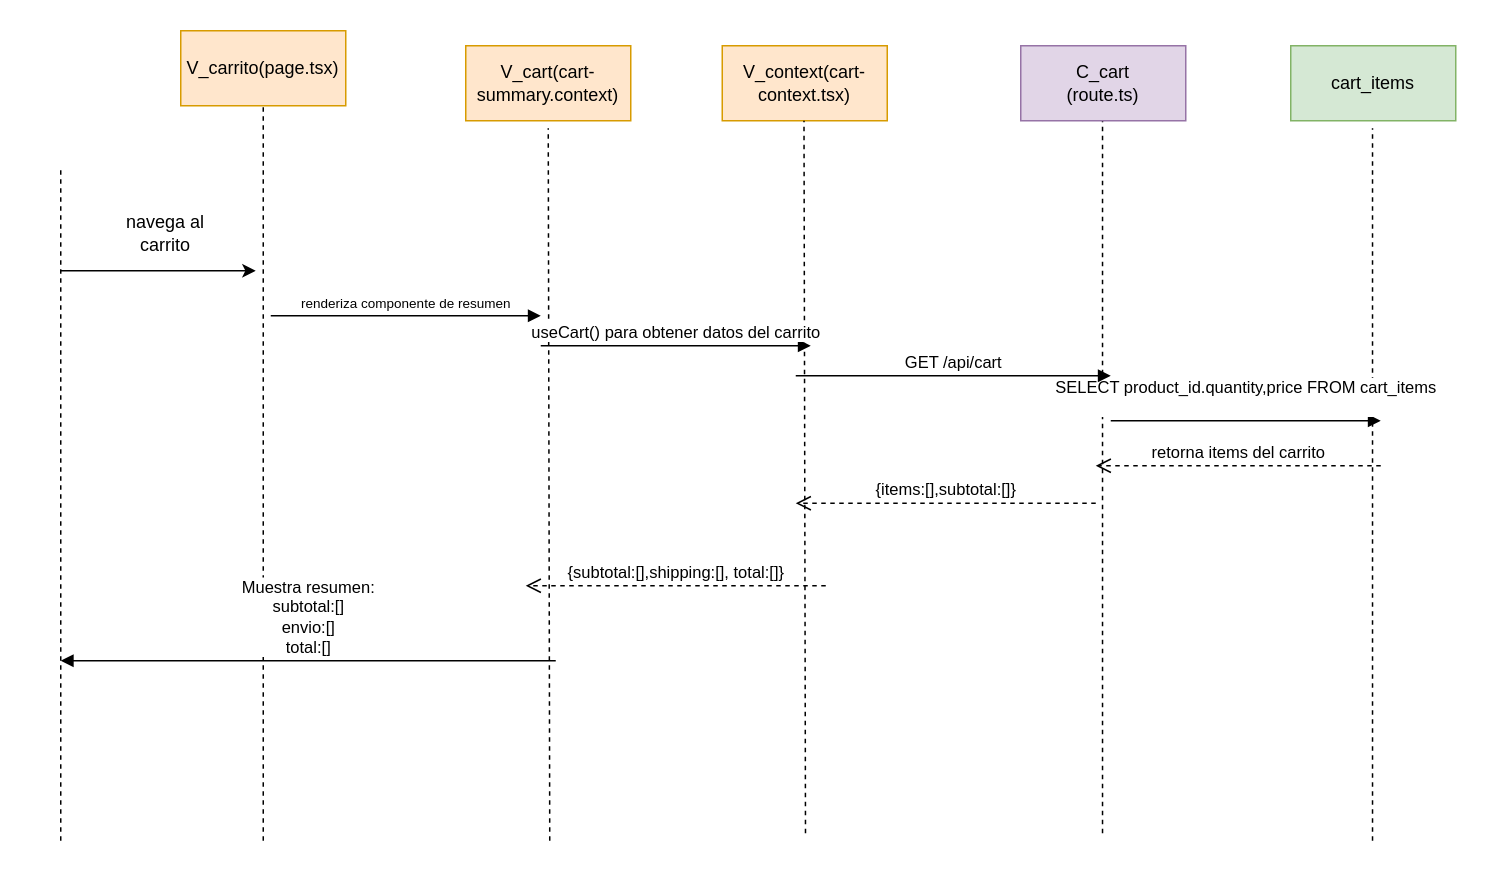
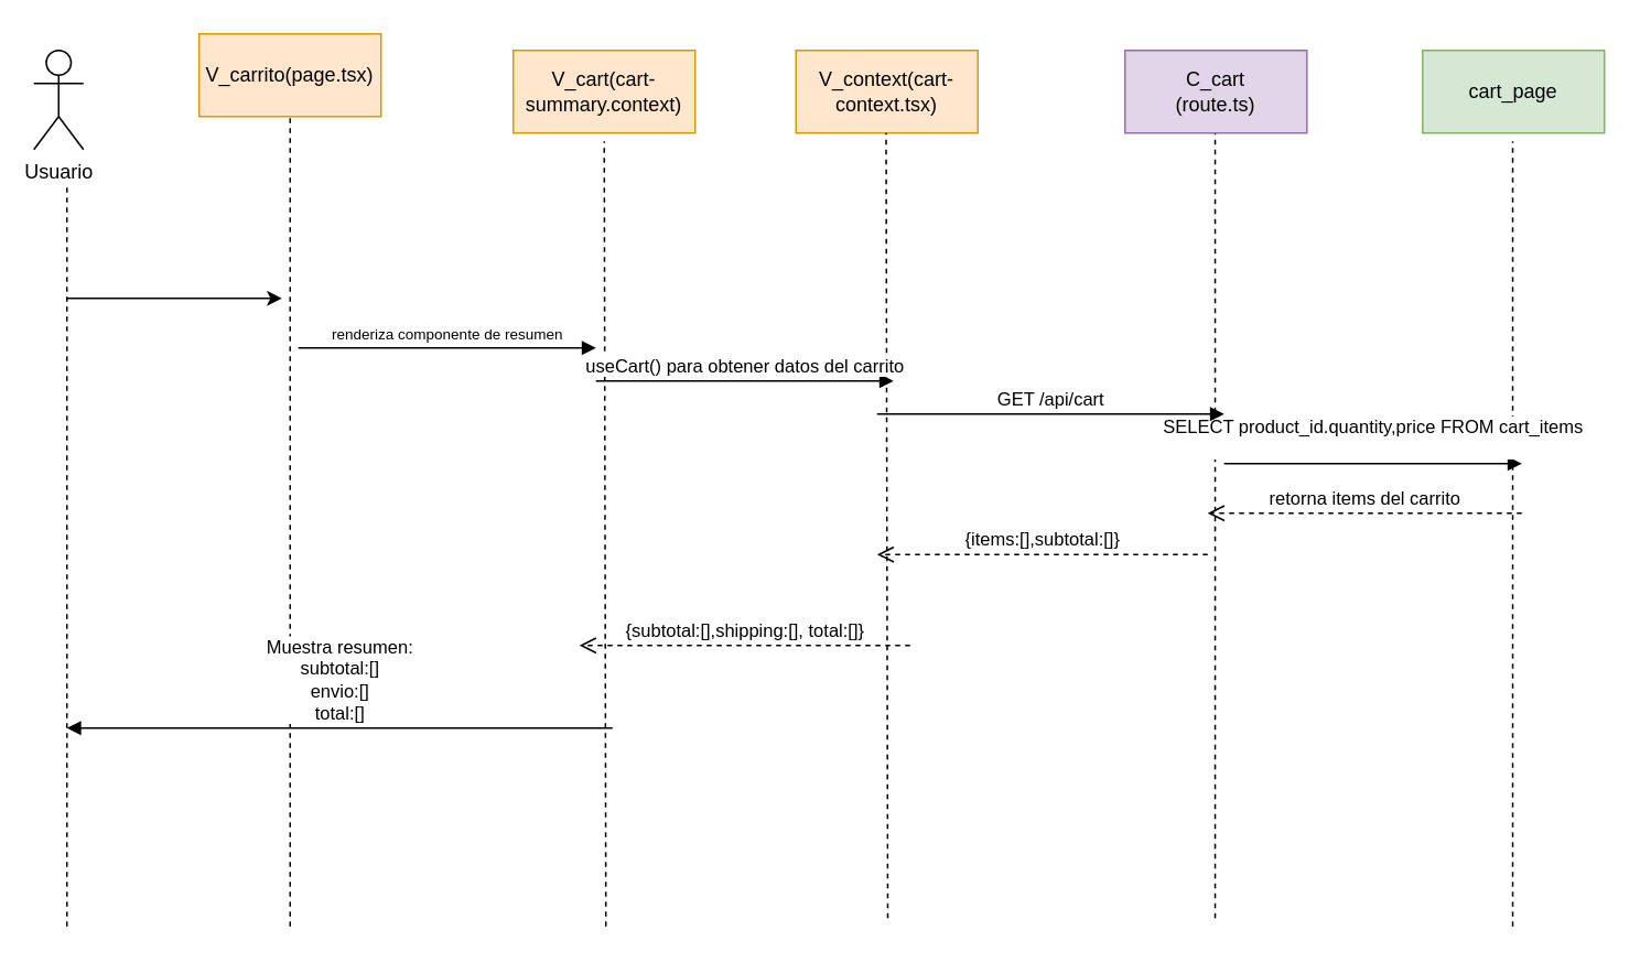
- <mxCell id="12" value="cart_items" style="html=1;whiteSpace=wrap;fillColor=#d5e8d4;strokeColor=#82b366;" vertex="1" parent="1"><mxGeometry x="860" y="30" width="110" height="50" as="geometry" /></mxCell>
+ <mxCell id="12" value="cart_page" style="html=1;whiteSpace=wrap;fillColor=#d5e8d4;strokeColor=#82b366;" vertex="1" parent="1"><mxGeometry x="860" y="30" width="110" height="50" as="geometry" /></mxCell>
+ <mxCell id="2" value="Usuario" style="shape=umlActor;verticalLabelPosition=bottom;verticalAlign=top;html=1;labelPosition=center;align=center;" vertex="1" parent="1"><mxGeometry x="20" y="30" width="30" height="60" as="geometry" /></mxCell>
- <mxCell id="7" value="navega al carrito" style="text;html=1;align=center;verticalAlign=middle;whiteSpace=wrap;rounded=0;" vertex="1" parent="1"><mxGeometry x="70" y="140" width="80" height="30" as="geometry" /></mxCell>
